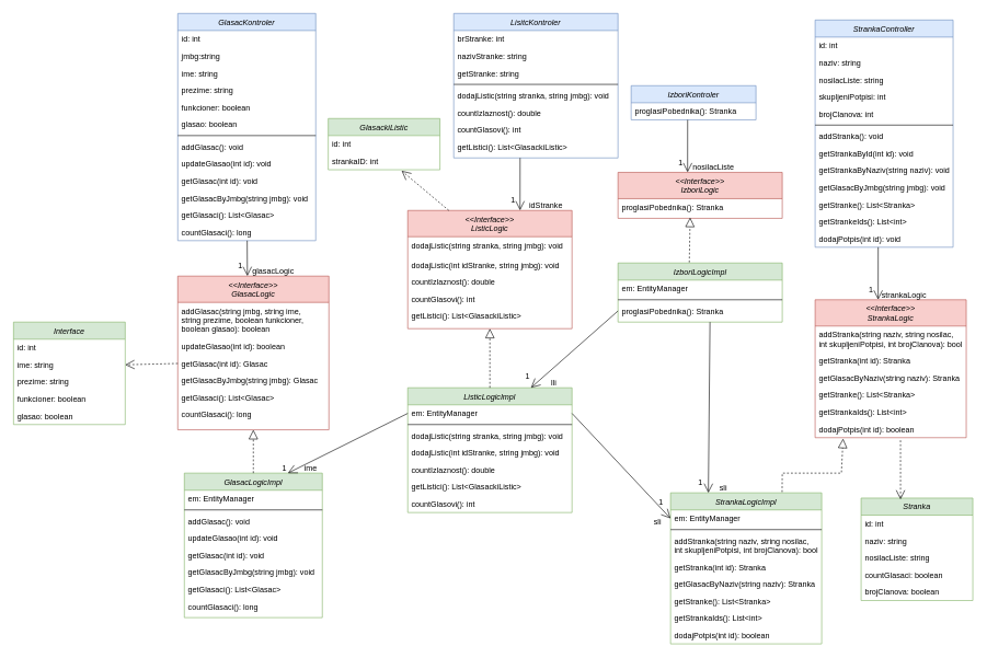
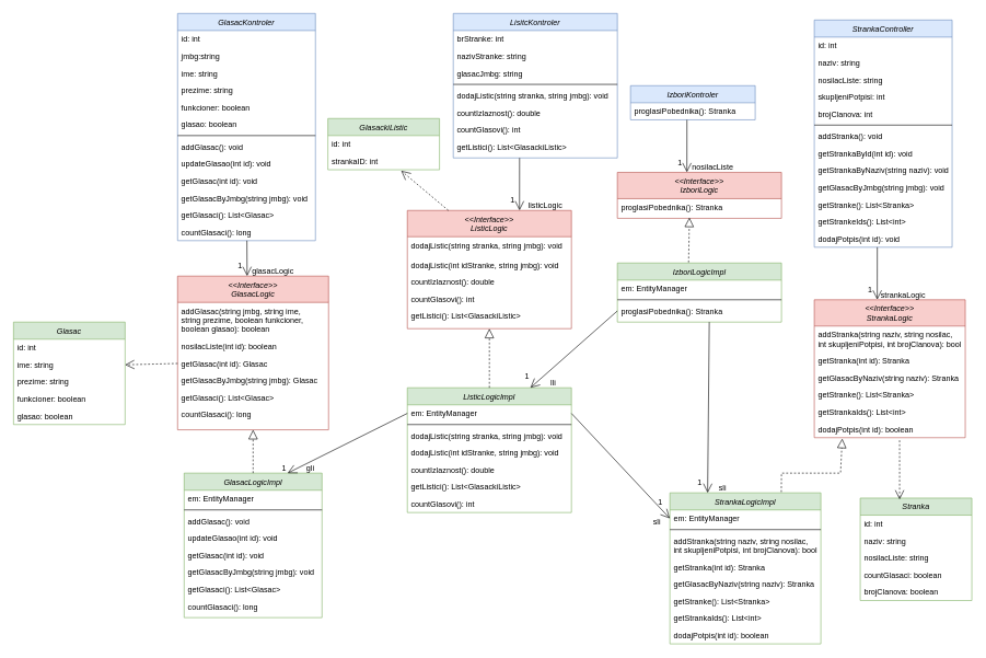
- <mxCell id="39" value="getStranke: string&#10;" style="text;align=left;verticalAlign=top;spacingLeft=4;spacingRight=4;overflow=hidden;rotatable=0;points=[[0,0.5],[1,0.5]];portConstraint=eastwest;rounded=0;shadow=0;html=0;" vertex="1" parent="36"><mxGeometry y="78" width="250" height="26" as="geometry" /></mxCell>
+ <mxCell id="39" value="glasacJmbg: string&#10;" style="text;align=left;verticalAlign=top;spacingLeft=4;spacingRight=4;overflow=hidden;rotatable=0;points=[[0,0.5],[1,0.5]];portConstraint=eastwest;rounded=0;shadow=0;html=0;" vertex="1" parent="36"><mxGeometry y="78" width="250" height="26" as="geometry" /></mxCell>
- <mxCell id="86" value="&lt;div&gt;&lt;br&gt;&lt;/div&gt;idStranke" style="text;html=1;align=center;verticalAlign=middle;resizable=0;points=[];autosize=1;" vertex="1" parent="1"><mxGeometry x="790" y="285" width="80" height="40" as="geometry" /></mxCell>
+ <mxCell id="86" value="&lt;div&gt;&lt;br&gt;&lt;/div&gt;listicLogic" style="text;html=1;align=center;verticalAlign=middle;resizable=0;points=[];autosize=1;" vertex="1" parent="1"><mxGeometry x="790" y="285" width="80" height="40" as="geometry" /></mxCell>
- <mxCell id="103" value="Interface" style="swimlane;fontStyle=2;align=center;verticalAlign=top;childLayout=stackLayout;horizontal=1;startSize=26;horizontalStack=0;resizeParent=1;resizeLast=0;collapsible=1;marginBottom=0;rounded=0;shadow=0;strokeWidth=1;fillColor=#d5e8d4;strokeColor=#82b366;" vertex="1" parent="1"><mxGeometry x="20" y="490" width="170" height="156" as="geometry"><mxRectangle x="230" y="140" width="160" height="26" as="alternateBounds" /></mxGeometry></mxCell>
+ <mxCell id="103" value="Glasac" style="swimlane;fontStyle=2;align=center;verticalAlign=top;childLayout=stackLayout;horizontal=1;startSize=26;horizontalStack=0;resizeParent=1;resizeLast=0;collapsible=1;marginBottom=0;rounded=0;shadow=0;strokeWidth=1;fillColor=#d5e8d4;strokeColor=#82b366;" vertex="1" parent="1"><mxGeometry x="20" y="490" width="170" height="156" as="geometry"><mxRectangle x="230" y="140" width="160" height="26" as="alternateBounds" /></mxGeometry></mxCell>
- <mxCell id="18" value="updateGlasao(int id): boolean" style="text;align=left;verticalAlign=top;spacingLeft=4;spacingRight=4;overflow=hidden;rotatable=0;points=[[0,0.5],[1,0.5]];portConstraint=eastwest;" vertex="1" parent="16"><mxGeometry y="94" width="230" height="26" as="geometry" /></mxCell>
+ <mxCell id="18" value="nosilacListe(int id): boolean" style="text;align=left;verticalAlign=top;spacingLeft=4;spacingRight=4;overflow=hidden;rotatable=0;points=[[0,0.5],[1,0.5]];portConstraint=eastwest;" vertex="1" parent="16"><mxGeometry y="94" width="230" height="26" as="geometry" /></mxCell>
- <mxCell id="100" value="ime" style="text;html=1;align=center;verticalAlign=middle;resizable=0;points=[];autosize=1;strokeColor=none;fillColor=none;" vertex="1" parent="1"><mxGeometry x="452" y="698" width="40" height="30" as="geometry" /></mxCell>
+ <mxCell id="100" value="gli" style="text;html=1;align=center;verticalAlign=middle;resizable=0;points=[];autosize=1;strokeColor=none;fillColor=none;" vertex="1" parent="1"><mxGeometry x="452" y="698" width="40" height="30" as="geometry" /></mxCell>
